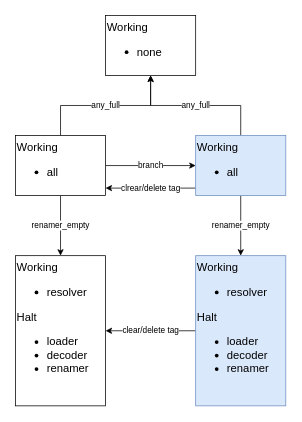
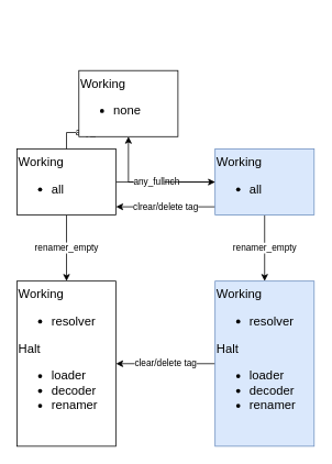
- <mxCell id="13" value="Working&lt;div&gt;&lt;ul&gt;&lt;li&gt;none&lt;/li&gt;&lt;/ul&gt;&lt;/div&gt;" style="rounded=0;whiteSpace=wrap;html=1;fontSize=15;align=left;verticalAlign=top;fontStyle=0" vertex="1" parent="1"><mxGeometry x="140" y="20" width="120" height="80" as="geometry" /></mxCell>
+ <mxCell id="13" value="Working&lt;div&gt;&lt;ul&gt;&lt;li&gt;none&lt;/li&gt;&lt;/ul&gt;&lt;/div&gt;" style="rounded=0;whiteSpace=wrap;html=1;fontSize=15;align=left;verticalAlign=top;fontStyle=0" vertex="1" parent="1"><mxGeometry x="95" y="85" width="120" height="80" as="geometry" /></mxCell>
